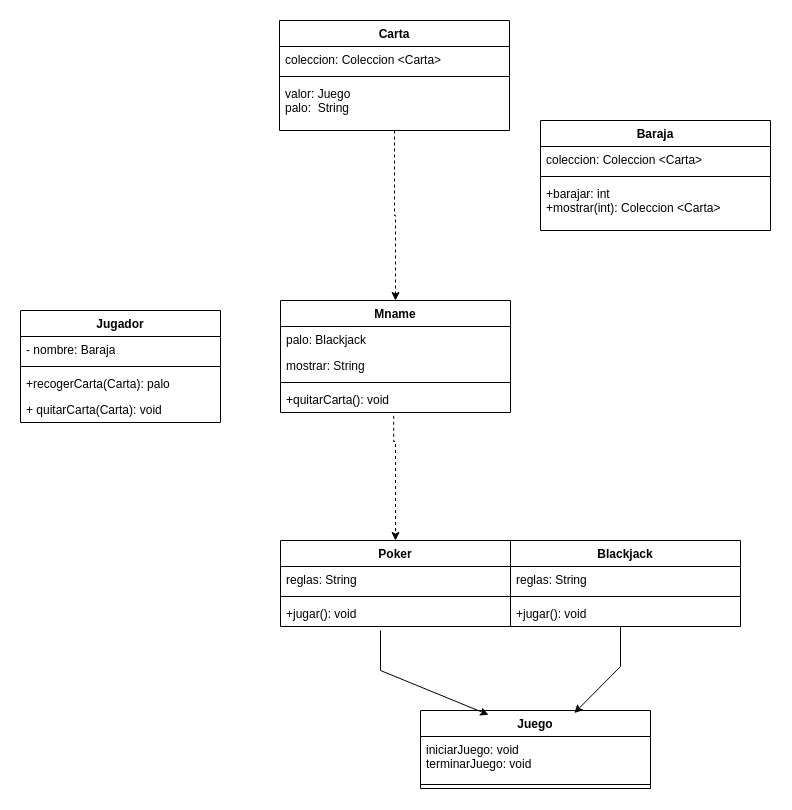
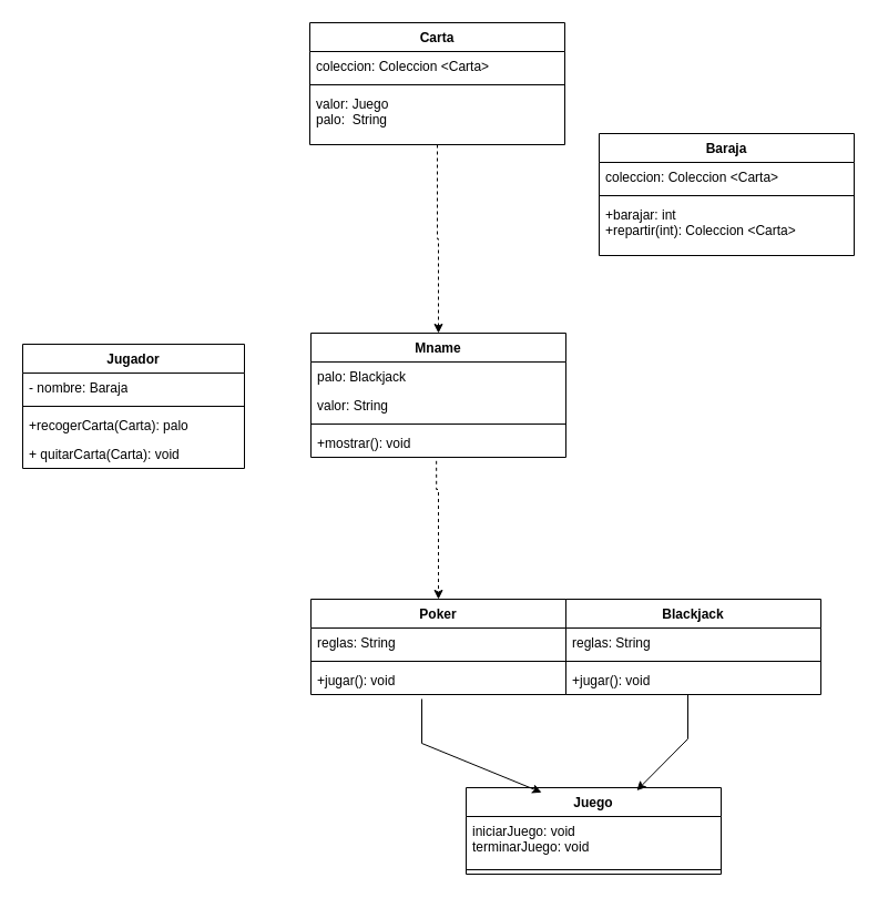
- <mxCell id="24" value="+barajar: int&lt;div&gt;+mostrar(int): Coleccion &amp;lt;Carta&amp;gt;&lt;/div&gt;" style="text;strokeColor=none;fillColor=none;align=left;verticalAlign=top;spacingLeft=4;spacingRight=4;overflow=hidden;rotatable=0;points=[[0,0.5],[1,0.5]];portConstraint=eastwest;whiteSpace=wrap;html=1;" vertex="1" parent="21"><mxGeometry y="60" width="230" height="50" as="geometry" /></mxCell>
+ <mxCell id="24" value="+barajar: int&lt;div&gt;+repartir(int): Coleccion &amp;lt;Carta&amp;gt;&lt;/div&gt;" style="text;strokeColor=none;fillColor=none;align=left;verticalAlign=top;spacingLeft=4;spacingRight=4;overflow=hidden;rotatable=0;points=[[0,0.5],[1,0.5]];portConstraint=eastwest;whiteSpace=wrap;html=1;" vertex="1" parent="21"><mxGeometry y="60" width="230" height="50" as="geometry" /></mxCell>
- <mxCell id="13" value="mostrar: String" style="text;strokeColor=none;fillColor=none;align=left;verticalAlign=top;spacingLeft=4;spacingRight=4;overflow=hidden;rotatable=0;points=[[0,0.5],[1,0.5]];portConstraint=eastwest;whiteSpace=wrap;html=1;" vertex="1" parent="11"><mxGeometry y="52" width="230" height="26" as="geometry" /></mxCell>
+ <mxCell id="13" value="valor: String" style="text;strokeColor=none;fillColor=none;align=left;verticalAlign=top;spacingLeft=4;spacingRight=4;overflow=hidden;rotatable=0;points=[[0,0.5],[1,0.5]];portConstraint=eastwest;whiteSpace=wrap;html=1;" vertex="1" parent="11"><mxGeometry y="52" width="230" height="26" as="geometry" /></mxCell>
- <mxCell id="15" value="+quitarCarta(): void" style="text;strokeColor=none;fillColor=none;align=left;verticalAlign=top;spacingLeft=4;spacingRight=4;overflow=hidden;rotatable=0;points=[[0,0.5],[1,0.5]];portConstraint=eastwest;whiteSpace=wrap;html=1;" vertex="1" parent="11"><mxGeometry y="86" width="230" height="26" as="geometry" /></mxCell>
+ <mxCell id="15" value="+mostrar(): void" style="text;strokeColor=none;fillColor=none;align=left;verticalAlign=top;spacingLeft=4;spacingRight=4;overflow=hidden;rotatable=0;points=[[0,0.5],[1,0.5]];portConstraint=eastwest;whiteSpace=wrap;html=1;" vertex="1" parent="11"><mxGeometry y="86" width="230" height="26" as="geometry" /></mxCell>
